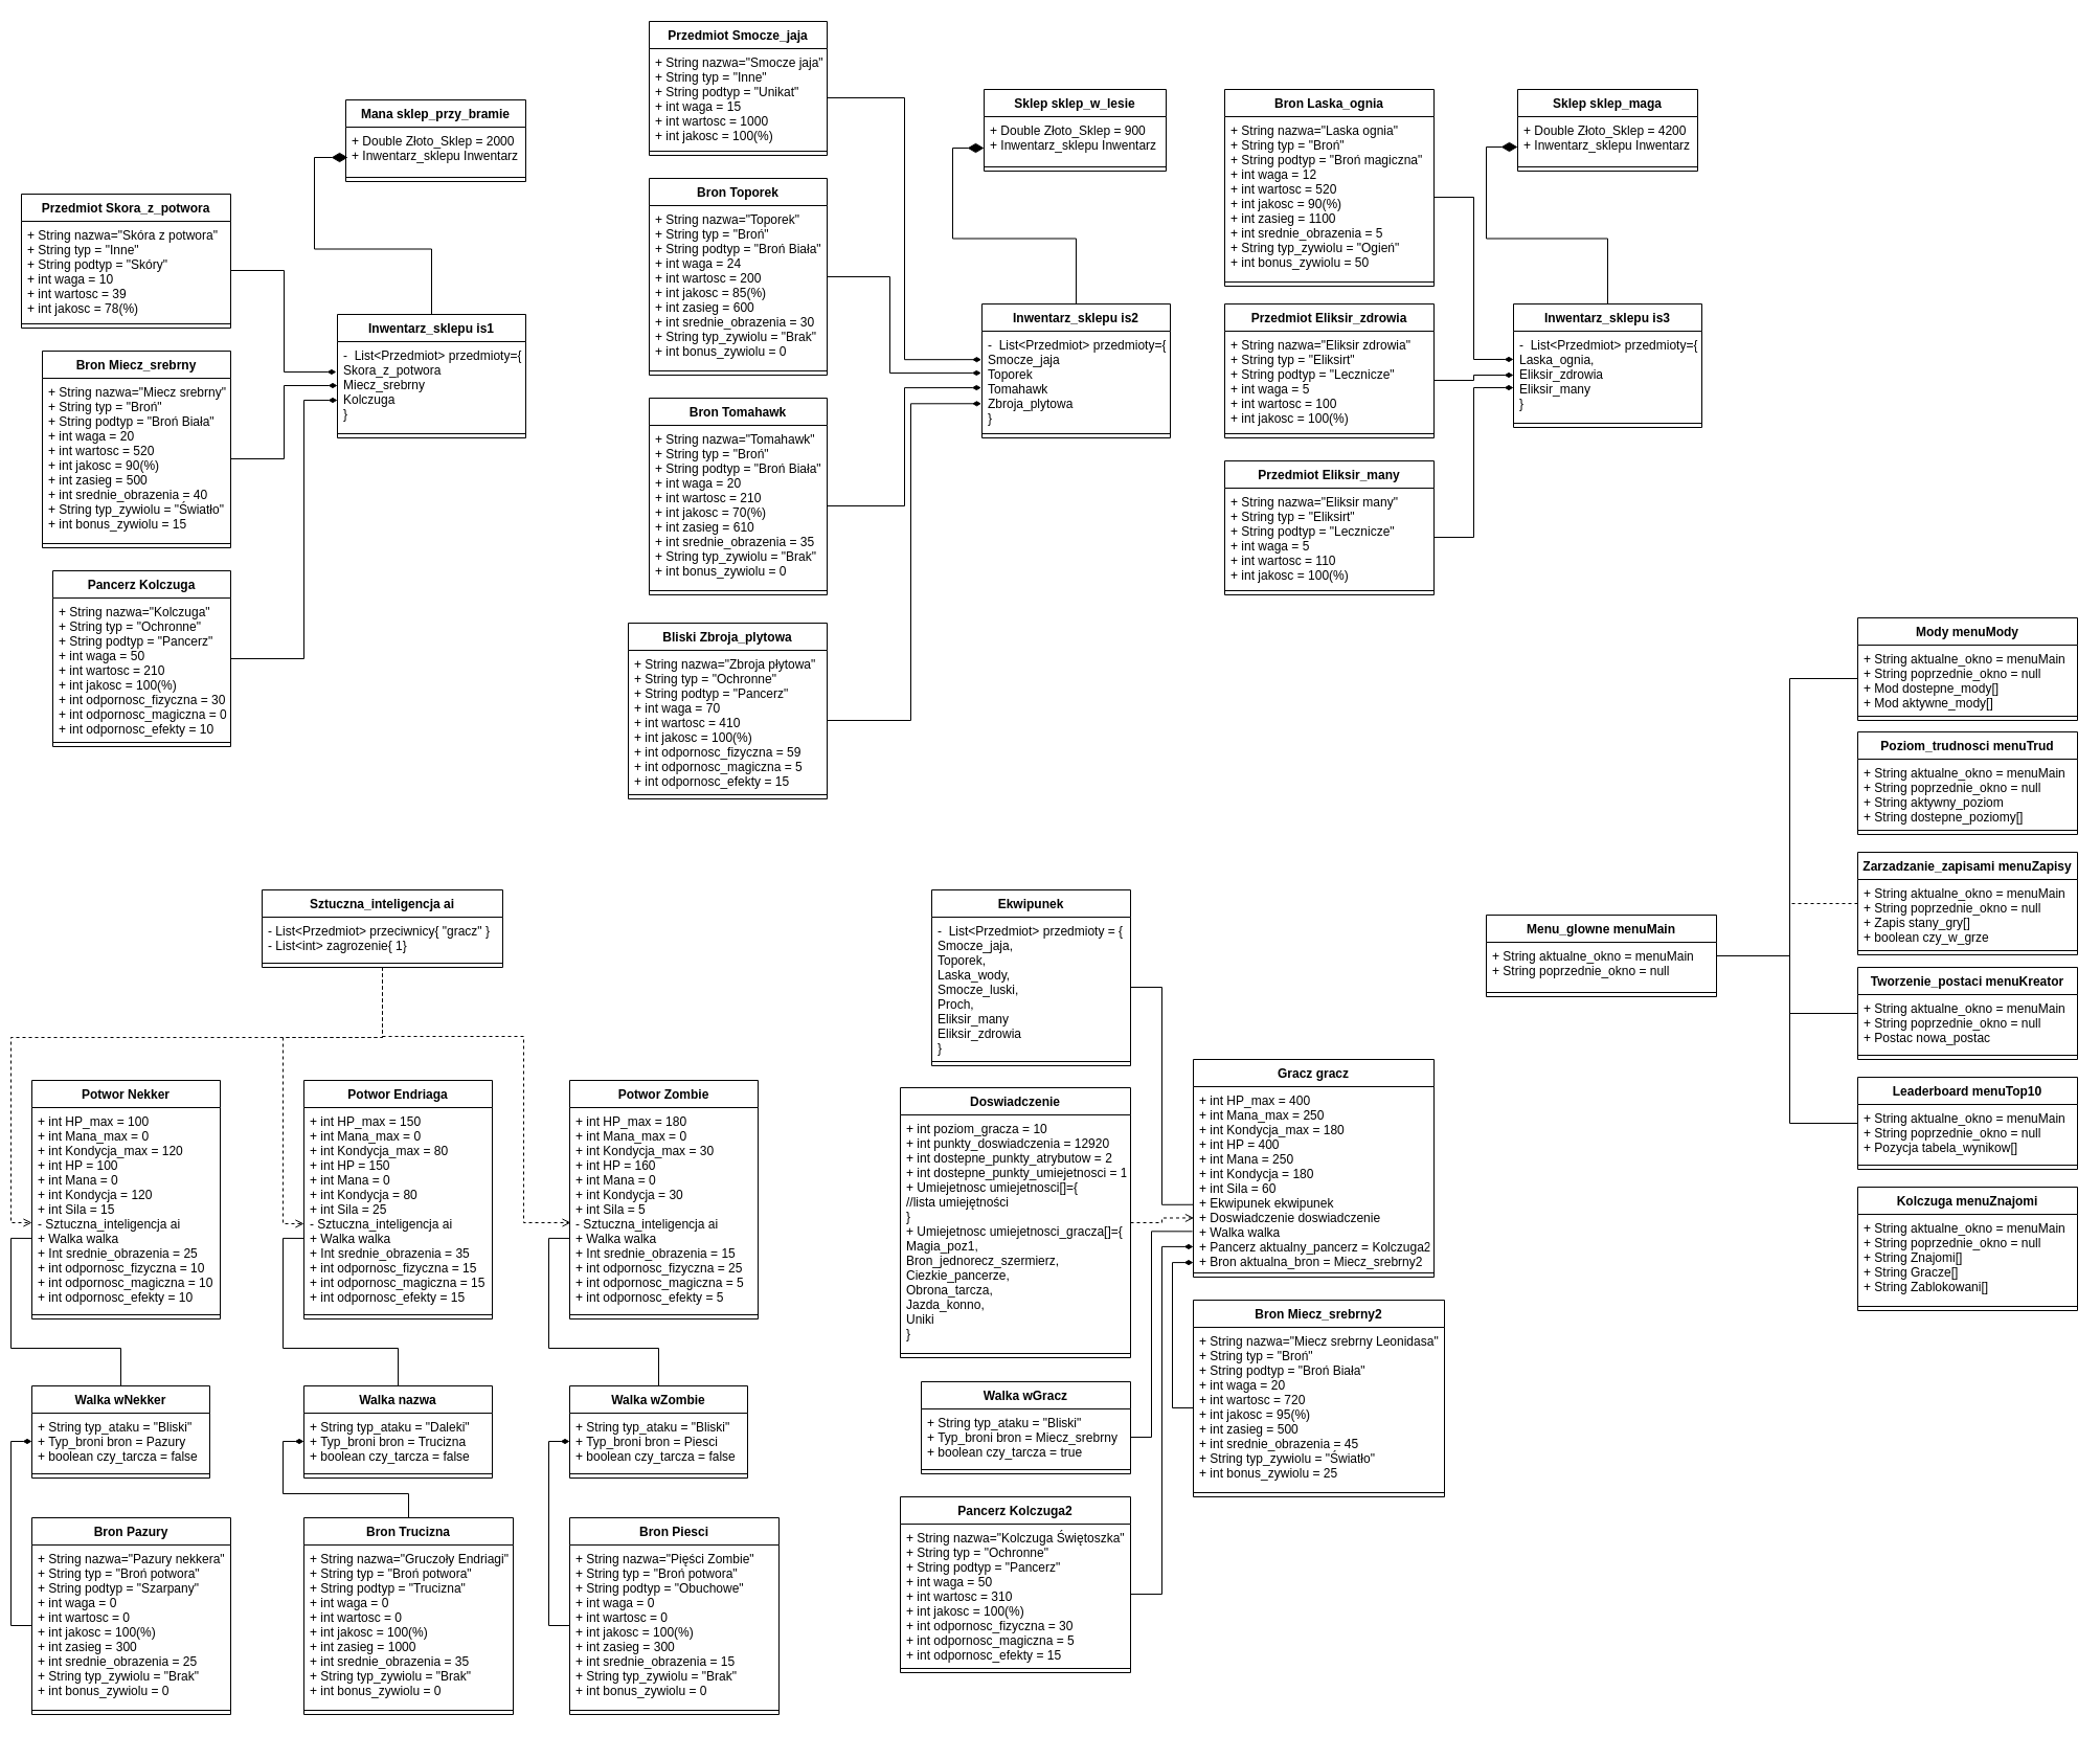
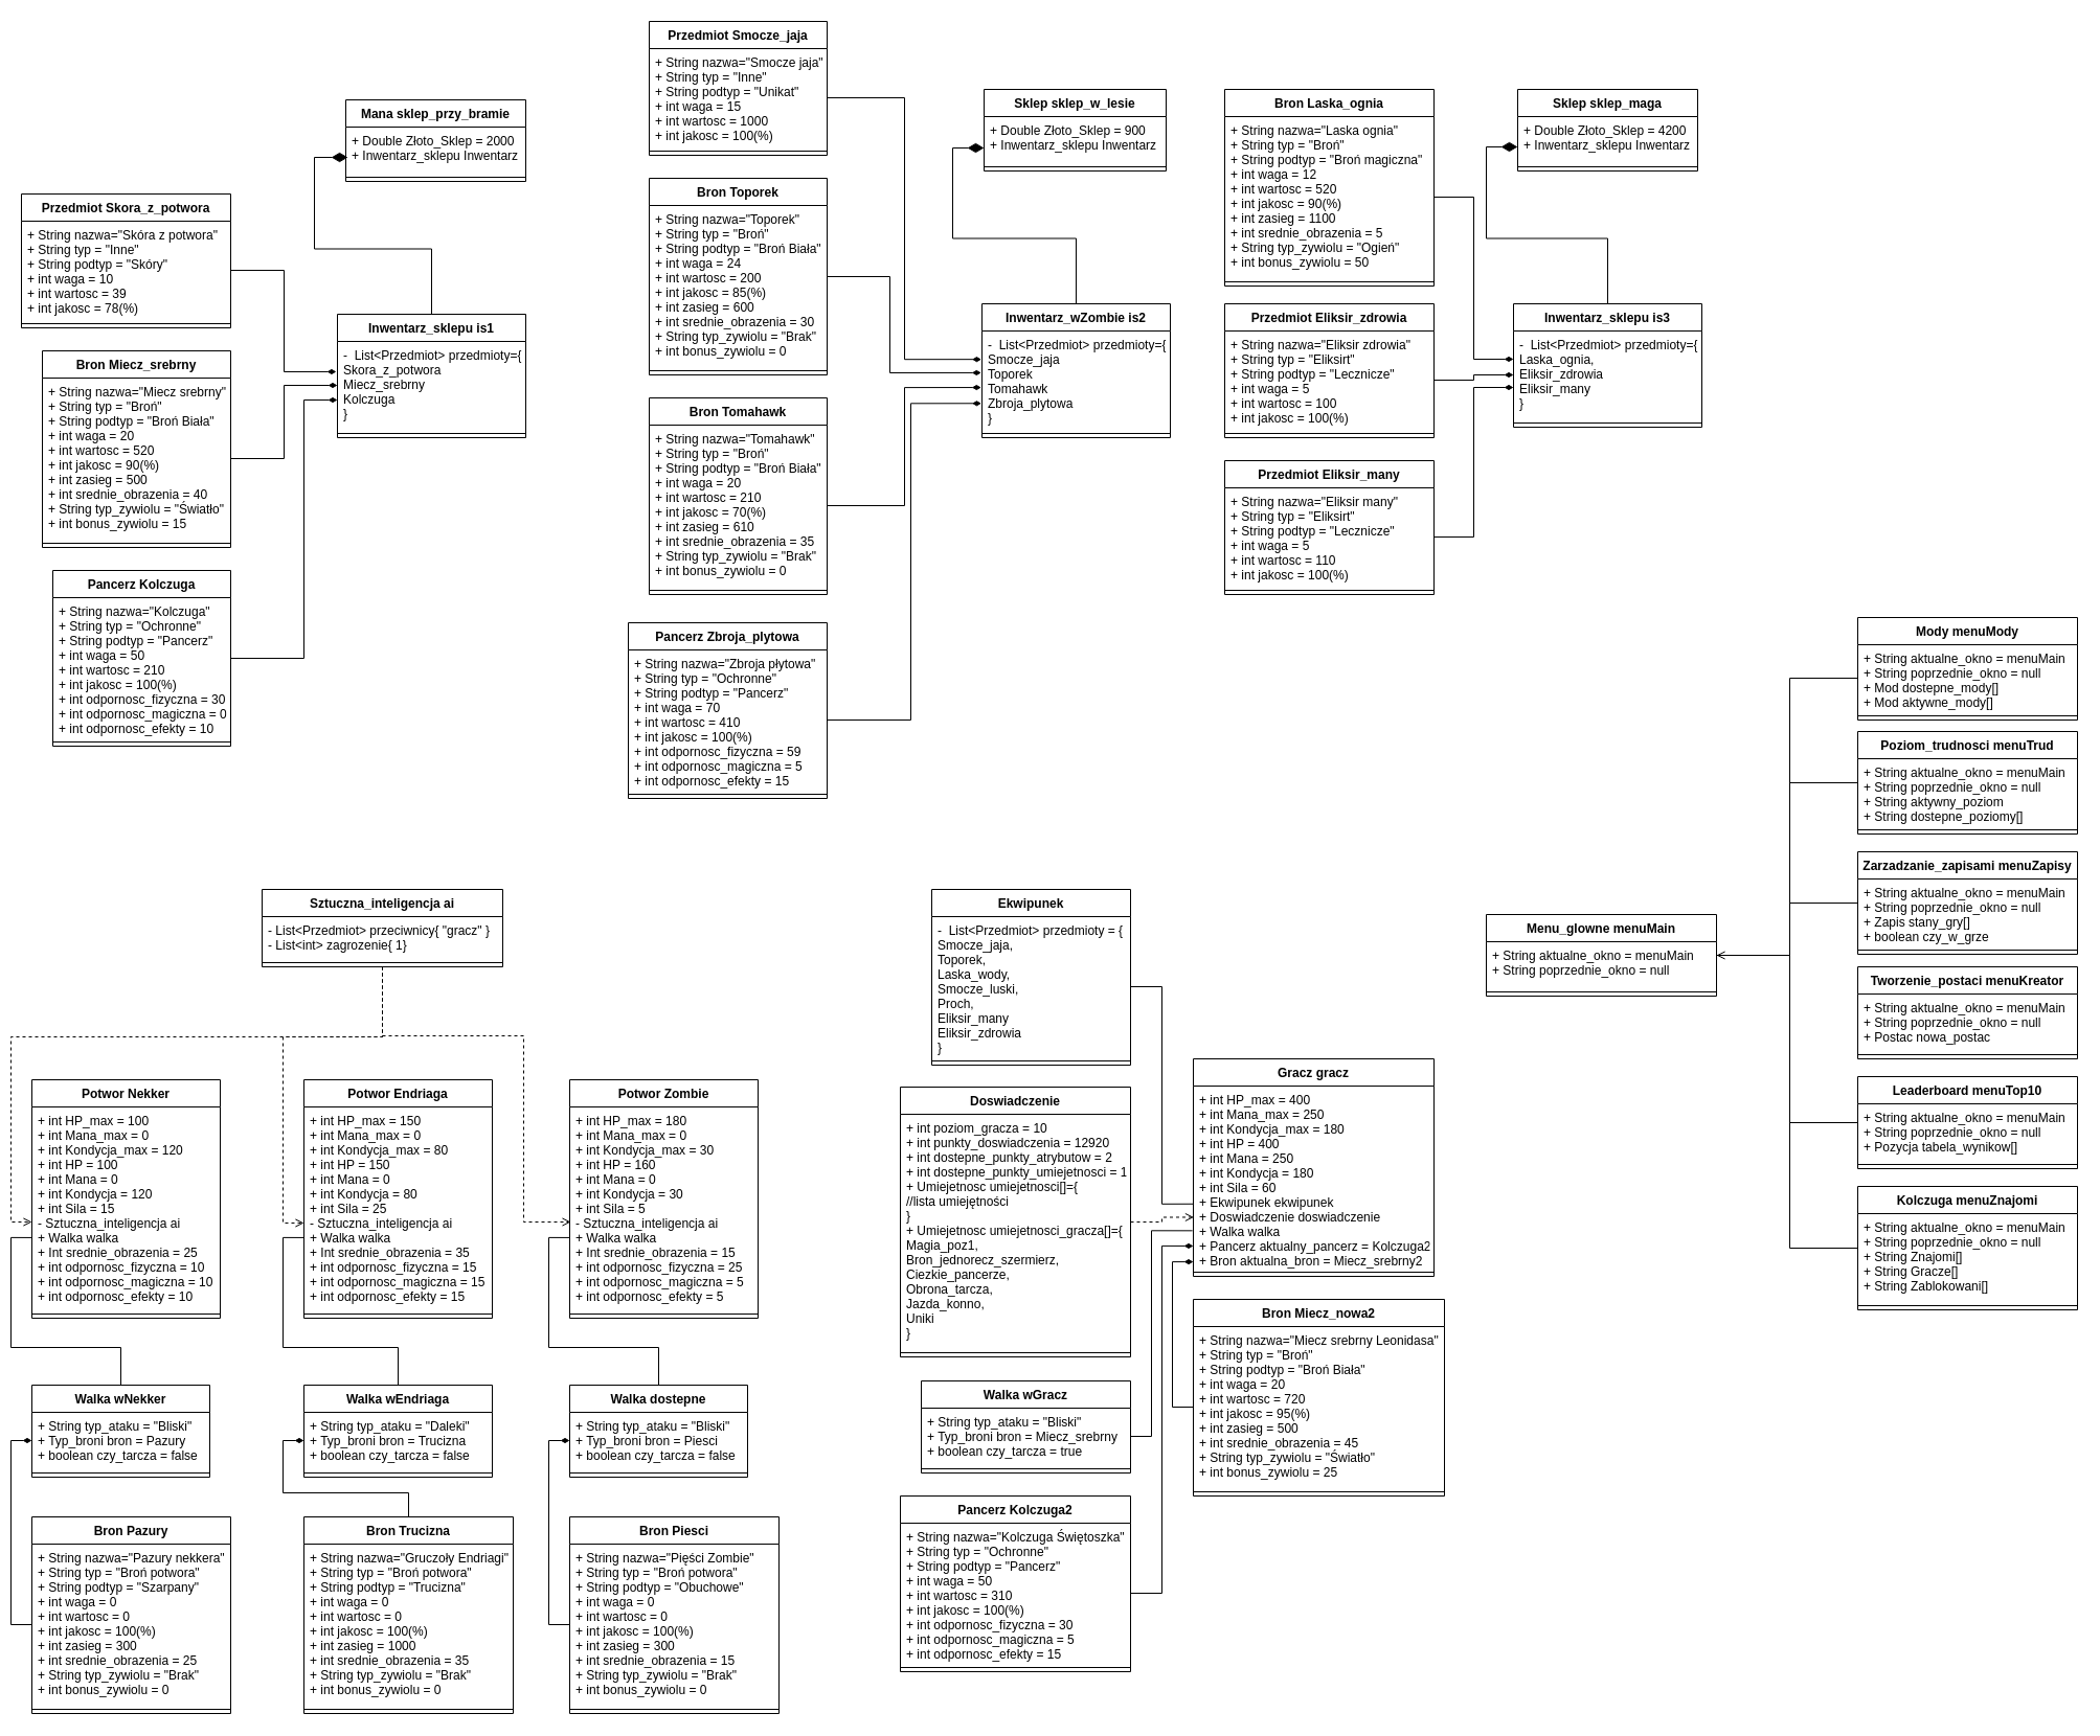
- <mxCell id="30" value="Inwentarz_sklepu is2" style="swimlane;fontStyle=1;align=center;verticalAlign=top;childLayout=stackLayout;horizontal=1;startSize=26;horizontalStack=0;resizeParent=1;resizeParentMax=0;resizeLast=0;collapsible=1;marginBottom=0;" parent="1" vertex="1"><mxGeometry x="938" y="290" width="180" height="128" as="geometry" /></mxCell>
+ <mxCell id="30" value="Inwentarz_wZombie is2" style="swimlane;fontStyle=1;align=center;verticalAlign=top;childLayout=stackLayout;horizontal=1;startSize=26;horizontalStack=0;resizeParent=1;resizeParentMax=0;resizeLast=0;collapsible=1;marginBottom=0;" parent="1" vertex="1"><mxGeometry x="938" y="290" width="180" height="128" as="geometry" /></mxCell>
- <mxCell id="39" value="Bliski Zbroja_plytowa" style="swimlane;fontStyle=1;align=center;verticalAlign=top;childLayout=stackLayout;horizontal=1;startSize=26;horizontalStack=0;resizeParent=1;resizeParentMax=0;resizeLast=0;collapsible=1;marginBottom=0;" parent="1" vertex="1"><mxGeometry x="600" y="595" width="190" height="168" as="geometry"><mxRectangle x="840" y="1140" width="70" height="26" as="alternateBounds" /></mxGeometry></mxCell>
+ <mxCell id="39" value="Pancerz Zbroja_plytowa" style="swimlane;fontStyle=1;align=center;verticalAlign=top;childLayout=stackLayout;horizontal=1;startSize=26;horizontalStack=0;resizeParent=1;resizeParentMax=0;resizeLast=0;collapsible=1;marginBottom=0;" parent="1" vertex="1"><mxGeometry x="600" y="595" width="190" height="168" as="geometry"><mxRectangle x="840" y="1140" width="70" height="26" as="alternateBounds" /></mxGeometry></mxCell>
+ <mxCell id="114" style="edgeStyle=orthogonalEdgeStyle;rounded=0;orthogonalLoop=1;jettySize=auto;html=1;endArrow=none;endFill=0;" parent="1" source="120" target="138" edge="1"><mxGeometry relative="1" as="geometry"><Array as="points"><mxPoint x="1710" y="748" /><mxPoint x="1710" y="913" /></Array></mxGeometry></mxCell>
- <mxCell id="115" style="edgeStyle=orthogonalEdgeStyle;rounded=0;orthogonalLoop=1;jettySize=auto;html=1;endArrow=none;endFill=0;dashed=1;" parent="1" source="126" target="138" edge="1"><mxGeometry relative="1" as="geometry"><Array as="points"><mxPoint x="1710" y="863" /><mxPoint x="1710" y="913" /></Array></mxGeometry></mxCell>
+ <mxCell id="115" style="edgeStyle=orthogonalEdgeStyle;rounded=0;orthogonalLoop=1;jettySize=auto;html=1;endArrow=none;endFill=0;" parent="1" source="126" target="138" edge="1"><mxGeometry relative="1" as="geometry"><Array as="points"><mxPoint x="1710" y="863" /><mxPoint x="1710" y="913" /></Array></mxGeometry></mxCell>
- <mxCell id="116" style="edgeStyle=orthogonalEdgeStyle;rounded=0;orthogonalLoop=1;jettySize=auto;html=1;endArrow=none;endFill=0;" parent="1" source="129" target="138" edge="1"><mxGeometry relative="1" as="geometry"><Array as="points"><mxPoint x="1710" y="968" /><mxPoint x="1710" y="913" /></Array></mxGeometry></mxCell>
- <mxCell id="117" style="edgeStyle=orthogonalEdgeStyle;rounded=0;orthogonalLoop=1;jettySize=auto;html=1;endArrow=none;endFill=0;" parent="1" source="132" target="138" edge="1"><mxGeometry relative="1" as="geometry"><Array as="points"><mxPoint x="1710" y="1073" /><mxPoint x="1710" y="913" /></Array></mxGeometry></mxCell>
+ <mxCell id="117" style="edgeStyle=orthogonalEdgeStyle;rounded=0;orthogonalLoop=1;jettySize=auto;html=1;endArrow=open;endFill=0;" parent="1" source="132" target="138" edge="1"><mxGeometry relative="1" as="geometry"><Array as="points"><mxPoint x="1710" y="1073" /><mxPoint x="1710" y="913" /></Array></mxGeometry></mxCell>
+ <mxCell id="118" style="edgeStyle=orthogonalEdgeStyle;rounded=0;orthogonalLoop=1;jettySize=auto;html=1;endArrow=none;endFill=0;" parent="1" source="135" target="138" edge="1"><mxGeometry relative="1" as="geometry"><Array as="points"><mxPoint x="1710" y="1193" /><mxPoint x="1710" y="913" /></Array></mxGeometry></mxCell>
- <mxCell id="146" value="Bron Miecz_srebrny2" style="swimlane;fontStyle=1;align=center;verticalAlign=top;childLayout=stackLayout;horizontal=1;startSize=26;horizontalStack=0;resizeParent=1;resizeParentMax=0;resizeLast=0;collapsible=1;marginBottom=0;" vertex="1" parent="1"><mxGeometry x="1140" y="1242" width="240" height="188" as="geometry"><mxRectangle x="840" y="1140" width="70" height="26" as="alternateBounds" /></mxGeometry></mxCell>
+ <mxCell id="146" value="Bron Miecz_nowa2" style="swimlane;fontStyle=1;align=center;verticalAlign=top;childLayout=stackLayout;horizontal=1;startSize=26;horizontalStack=0;resizeParent=1;resizeParentMax=0;resizeLast=0;collapsible=1;marginBottom=0;" vertex="1" parent="1"><mxGeometry x="1140" y="1242" width="240" height="188" as="geometry"><mxRectangle x="840" y="1140" width="70" height="26" as="alternateBounds" /></mxGeometry></mxCell>
- <mxCell id="90" value="Walka nazwa" style="swimlane;fontStyle=1;align=center;verticalAlign=top;childLayout=stackLayout;horizontal=1;startSize=26;horizontalStack=0;resizeParent=1;resizeParentMax=0;resizeLast=0;collapsible=1;marginBottom=0;" parent="1" vertex="1"><mxGeometry x="290" y="1324" width="180" height="88" as="geometry"><mxRectangle x="840" y="1140" width="70" height="26" as="alternateBounds" /></mxGeometry></mxCell>
+ <mxCell id="90" value="Walka wEndriaga" style="swimlane;fontStyle=1;align=center;verticalAlign=top;childLayout=stackLayout;horizontal=1;startSize=26;horizontalStack=0;resizeParent=1;resizeParentMax=0;resizeLast=0;collapsible=1;marginBottom=0;" parent="1" vertex="1"><mxGeometry x="290" y="1324" width="180" height="88" as="geometry"><mxRectangle x="840" y="1140" width="70" height="26" as="alternateBounds" /></mxGeometry></mxCell>
- <mxCell id="93" value="Walka wZombie" style="swimlane;fontStyle=1;align=center;verticalAlign=top;childLayout=stackLayout;horizontal=1;startSize=26;horizontalStack=0;resizeParent=1;resizeParentMax=0;resizeLast=0;collapsible=1;marginBottom=0;" parent="1" vertex="1"><mxGeometry x="544" y="1324" width="170" height="88" as="geometry"><mxRectangle x="840" y="1140" width="70" height="26" as="alternateBounds" /></mxGeometry></mxCell>
+ <mxCell id="93" value="Walka dostepne" style="swimlane;fontStyle=1;align=center;verticalAlign=top;childLayout=stackLayout;horizontal=1;startSize=26;horizontalStack=0;resizeParent=1;resizeParentMax=0;resizeLast=0;collapsible=1;marginBottom=0;" parent="1" vertex="1"><mxGeometry x="544" y="1324" width="170" height="88" as="geometry"><mxRectangle x="840" y="1140" width="70" height="26" as="alternateBounds" /></mxGeometry></mxCell>
